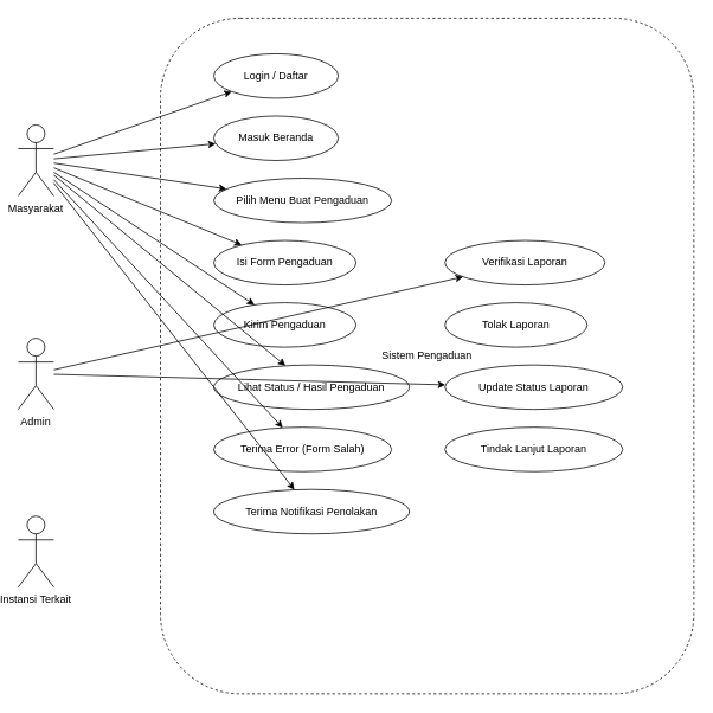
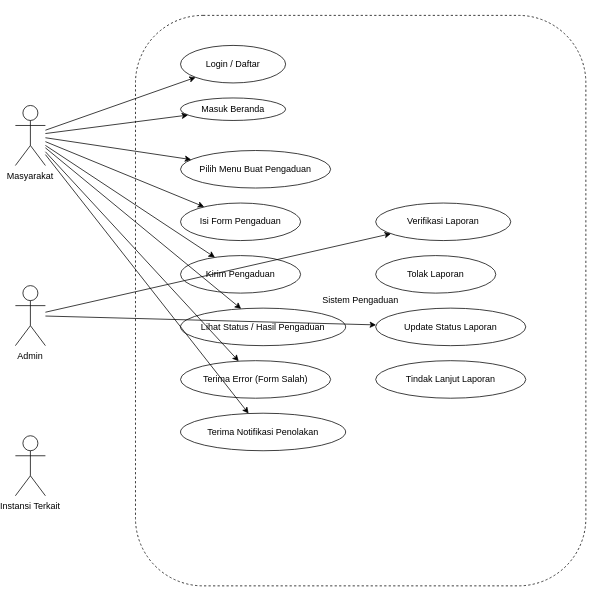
- <mxCell id="7" value="Masuk Beranda" style="ellipse;whiteSpace=wrap;html=1;" vertex="1" parent="5"><mxGeometry x="60" y="110" width="140" height="50" as="geometry" /></mxCell>
+ <mxCell id="7" value="Masuk Beranda" style="ellipse;whiteSpace=wrap;html=1;" vertex="1" parent="5"><mxGeometry x="60" y="110" width="140" height="30" as="geometry" /></mxCell>
